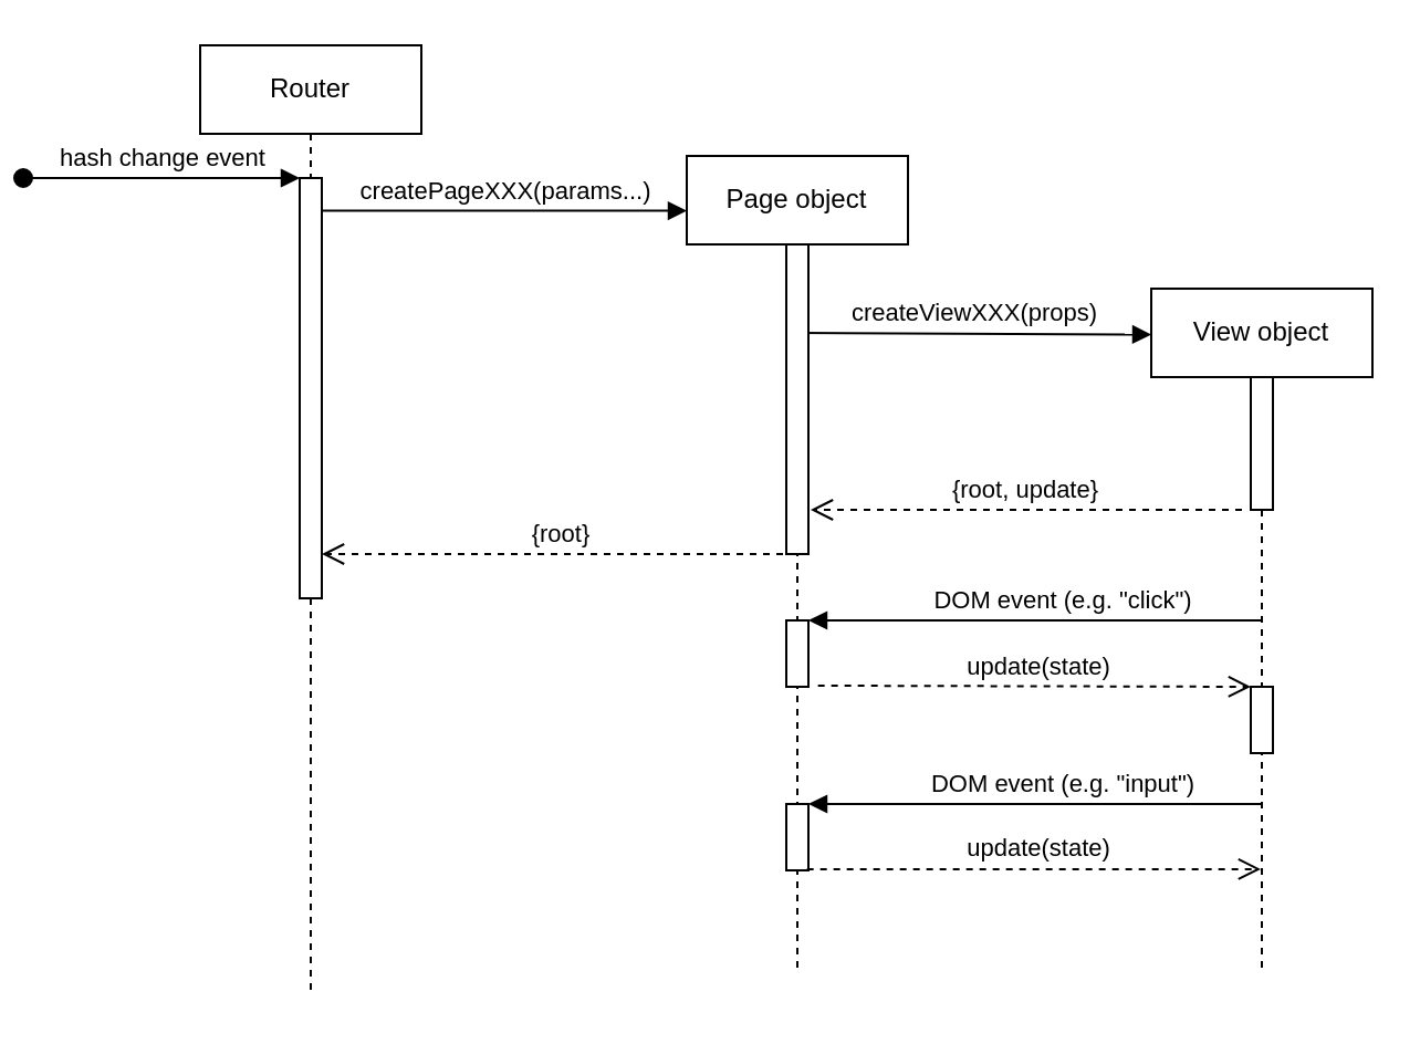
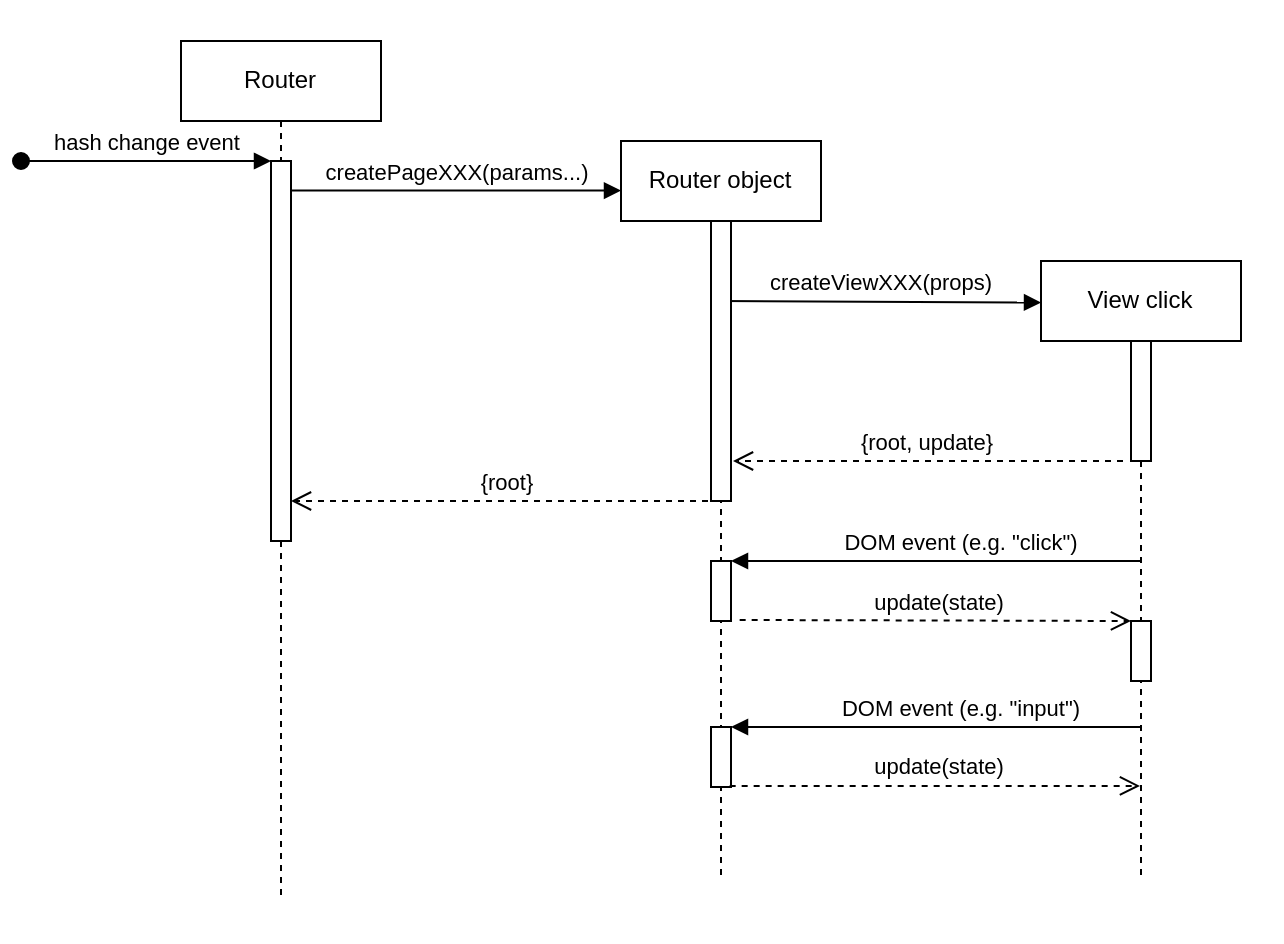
- <mxCell id="5" value="Page object" style="shape=umlLifeline;perimeter=lifelinePerimeter;whiteSpace=wrap;html=1;container=1;collapsible=0;recursiveResize=0;outlineConnect=0;" vertex="1" parent="1"><mxGeometry x="240" y="70" width="100" height="370" as="geometry" /></mxCell>
+ <mxCell id="5" value="Router object" style="shape=umlLifeline;perimeter=lifelinePerimeter;whiteSpace=wrap;html=1;container=1;collapsible=0;recursiveResize=0;outlineConnect=0;" vertex="1" parent="1"><mxGeometry x="240" y="70" width="100" height="370" as="geometry" /></mxCell>
- <mxCell id="10" value="View object" style="shape=umlLifeline;perimeter=lifelinePerimeter;whiteSpace=wrap;html=1;container=1;collapsible=0;recursiveResize=0;outlineConnect=0;" vertex="1" parent="1"><mxGeometry x="450" y="130" width="100" height="310" as="geometry" /></mxCell>
+ <mxCell id="10" value="View click" style="shape=umlLifeline;perimeter=lifelinePerimeter;whiteSpace=wrap;html=1;container=1;collapsible=0;recursiveResize=0;outlineConnect=0;" vertex="1" parent="1"><mxGeometry x="450" y="130" width="100" height="310" as="geometry" /></mxCell>
